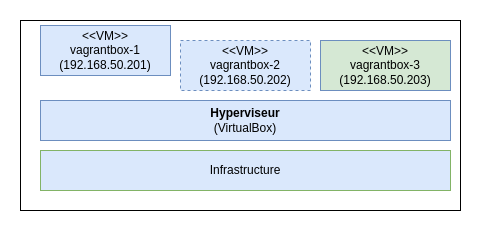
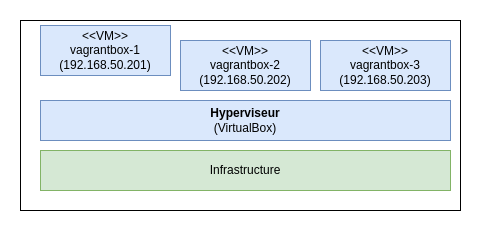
- <mxCell id="5" value="&amp;lt;&amp;lt;VM&amp;gt;&amp;gt;&lt;br&gt;vagrantbox-2&lt;br&gt;(192.168.50.202)" style="rounded=0;whiteSpace=wrap;html=1;fillColor=#dae8fc;strokeColor=#6c8ebf;dashed=1;" parent="1" vertex="1"><mxGeometry x="180" y="40" width="130" height="50" as="geometry" /></mxCell>
+ <mxCell id="5" value="&amp;lt;&amp;lt;VM&amp;gt;&amp;gt;&lt;br&gt;vagrantbox-2&lt;br&gt;(192.168.50.202)" style="rounded=0;whiteSpace=wrap;html=1;fillColor=#dae8fc;strokeColor=#6c8ebf;" parent="1" vertex="1"><mxGeometry x="180" y="40" width="130" height="50" as="geometry" /></mxCell>
- <mxCell id="7" value="&amp;lt;&amp;lt;VM&amp;gt;&amp;gt;&lt;br&gt;vagrantbox-3&lt;br&gt;(192.168.50.203)" style="rounded=0;whiteSpace=wrap;html=1;fillColor=#d5e8d4;strokeColor=#6c8ebf;" vertex="1" parent="1"><mxGeometry x="320" y="40" width="130" height="50" as="geometry" /></mxCell>
+ <mxCell id="7" value="&amp;lt;&amp;lt;VM&amp;gt;&amp;gt;&lt;br&gt;vagrantbox-3&lt;br&gt;(192.168.50.203)" style="rounded=0;whiteSpace=wrap;html=1;fillColor=#dae8fc;strokeColor=#6c8ebf;" vertex="1" parent="1"><mxGeometry x="320" y="40" width="130" height="50" as="geometry" /></mxCell>
- <mxCell id="6" value="Infrastructure" style="rounded=0;whiteSpace=wrap;html=1;fillColor=#dae8fc;strokeColor=#82b366;" parent="1" vertex="1"><mxGeometry x="40" y="150" width="410" height="40" as="geometry" /></mxCell>
+ <mxCell id="6" value="Infrastructure" style="rounded=0;whiteSpace=wrap;html=1;fillColor=#d5e8d4;strokeColor=#82b366;" parent="1" vertex="1"><mxGeometry x="40" y="150" width="410" height="40" as="geometry" /></mxCell>
